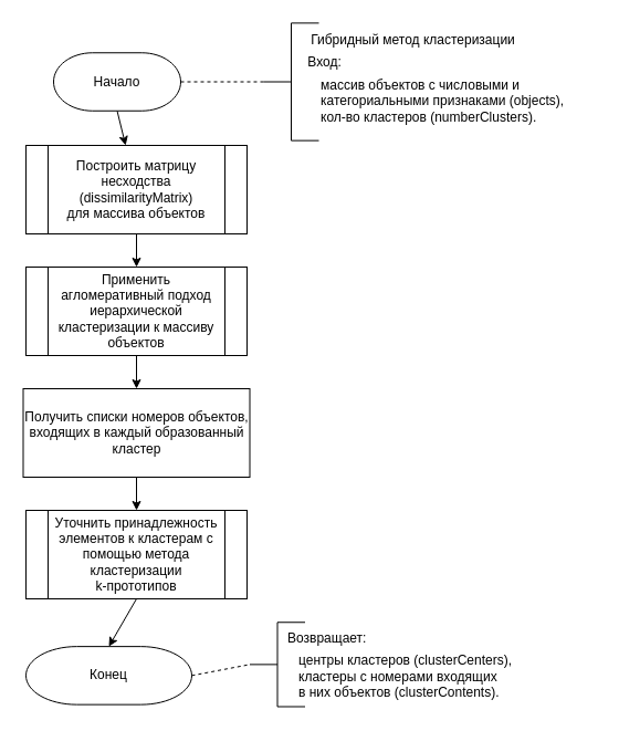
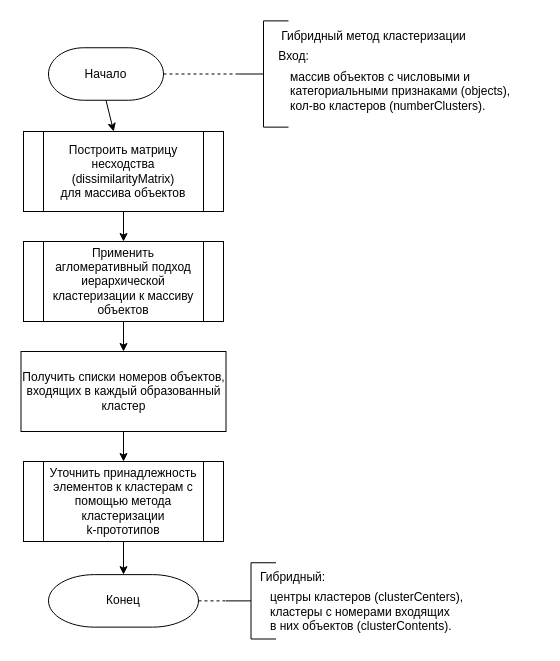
- <mxCell id="20" value="Возвращает:" style="text;html=1;align=left;verticalAlign=middle;resizable=0;points=[];autosize=1;strokeColor=none;fillColor=none;fontSize=12;" parent="1" vertex="1"><mxGeometry x="258" y="562.25" width="100" height="30" as="geometry" /></mxCell>
+ <mxCell id="20" value="Гибридный:" style="text;html=1;align=left;verticalAlign=middle;resizable=0;points=[];autosize=1;strokeColor=none;fillColor=none;fontSize=12;" parent="1" vertex="1"><mxGeometry x="258" y="562.25" width="100" height="30" as="geometry" /></mxCell>
- <mxCell id="17" value="Конец" style="strokeWidth=1;html=1;shape=mxgraph.flowchart.terminator;whiteSpace=wrap;strokeColor=default;gradientColor=none;" parent="1" vertex="1"><mxGeometry x="23" y="584.13" width="150" height="52.5" as="geometry" /></mxCell>
+ <mxCell id="17" value="Конец" style="strokeWidth=1;html=1;shape=mxgraph.flowchart.terminator;whiteSpace=wrap;strokeColor=default;gradientColor=none;" parent="1" vertex="1"><mxGeometry x="48" y="574.13" width="150" height="52.5" as="geometry" /></mxCell>
